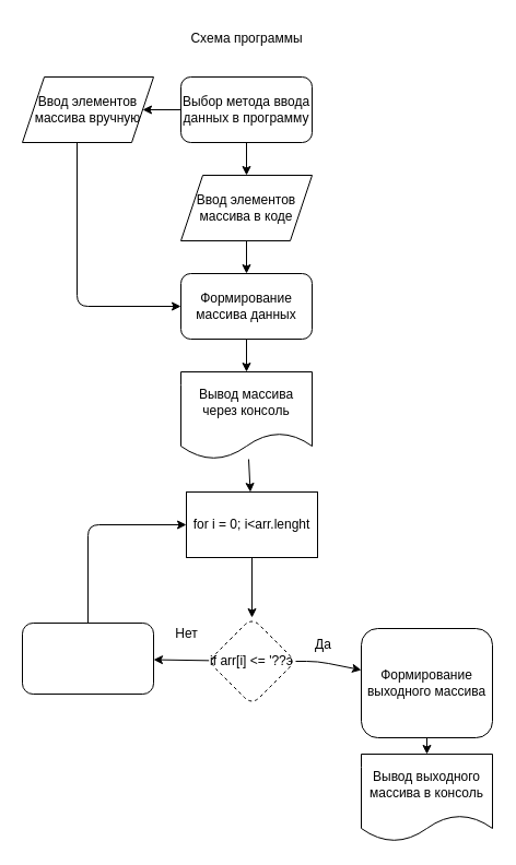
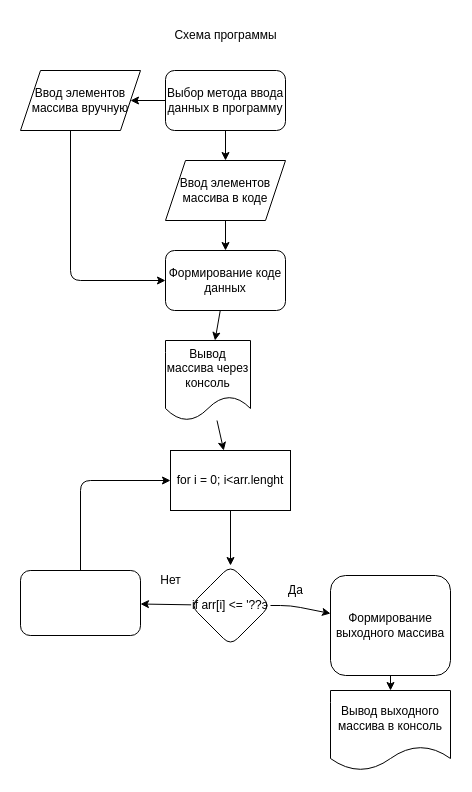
- <mxCell id="8" value="Формирование массива данных" style="whiteSpace=wrap;html=1;rounded=1;" parent="1" vertex="1"><mxGeometry x="165" y="250" width="120" height="60" as="geometry" /></mxCell>
+ <mxCell id="8" value="Формирование коде данных" style="whiteSpace=wrap;html=1;rounded=1;" parent="1" vertex="1"><mxGeometry x="165" y="250" width="120" height="60" as="geometry" /></mxCell>
- <mxCell id="10" value="Вывод массива через консоль" style="shape=document;whiteSpace=wrap;html=1;boundedLbl=1;rounded=1;" parent="1" vertex="1"><mxGeometry x="165" y="340" width="120" height="80" as="geometry" /></mxCell>
+ <mxCell id="10" value="Вывод массива через консоль" style="shape=document;whiteSpace=wrap;html=1;boundedLbl=1;rounded=1;" parent="1" vertex="1"><mxGeometry x="165" y="340" width="85" height="80" as="geometry" /></mxCell>
- <mxCell id="13" value="if arr[i] &amp;lt;= '??э" style="rhombus;whiteSpace=wrap;html=1;rounded=1;dashed=1;" parent="1" vertex="1"><mxGeometry x="190" y="565" width="80" height="80" as="geometry" /></mxCell>
+ <mxCell id="13" value="if arr[i] &amp;lt;= '??э" style="rhombus;whiteSpace=wrap;html=1;rounded=1;" parent="1" vertex="1"><mxGeometry x="190" y="565" width="80" height="80" as="geometry" /></mxCell>
